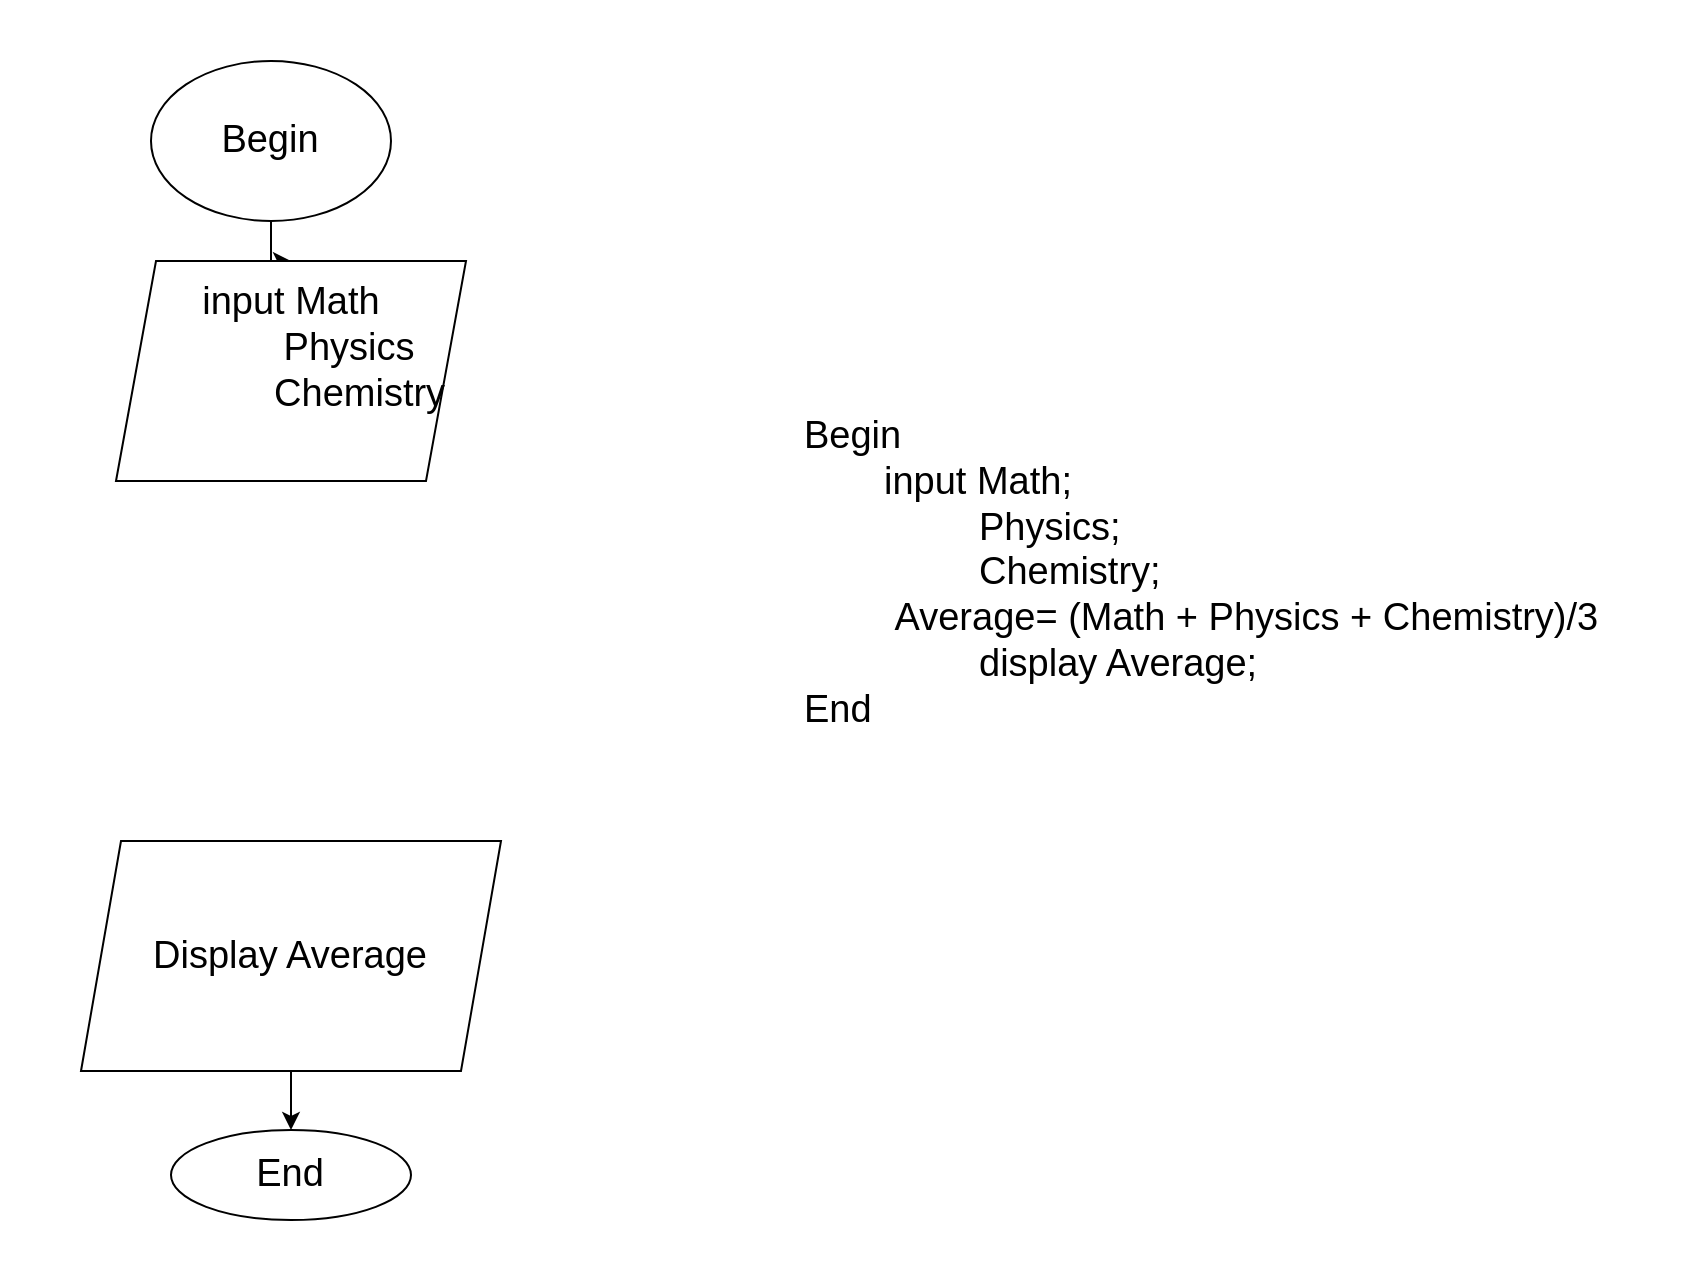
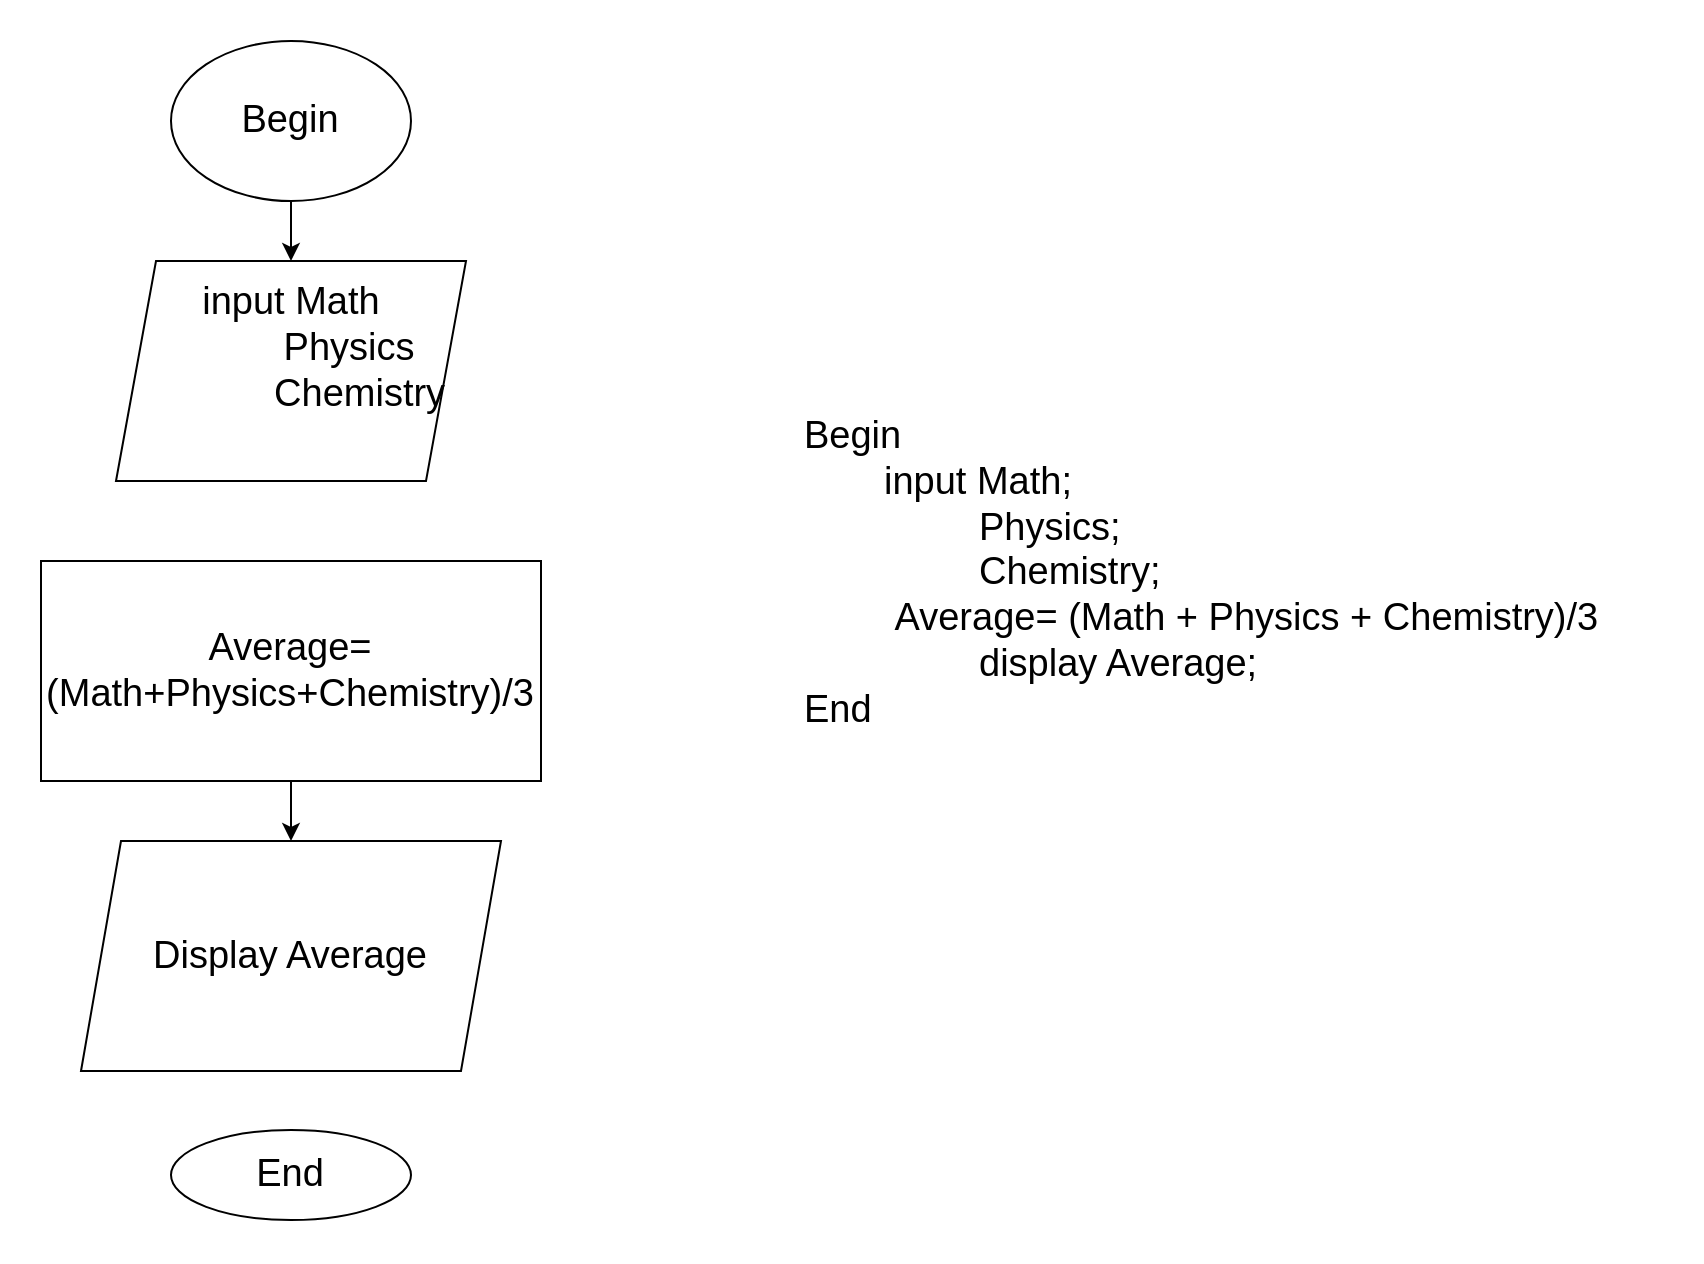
- <mxCell id="4" value="Begin" style="ellipse;whiteSpace=wrap;html=1;fontSize=19;" vertex="1" parent="1"><mxGeometry x="75" y="30" width="120" height="80" as="geometry" /></mxCell>
+ <mxCell id="4" value="Begin" style="ellipse;whiteSpace=wrap;html=1;fontSize=19;" vertex="1" parent="1"><mxGeometry x="85" y="20" width="120" height="80" as="geometry" /></mxCell>
+ <mxCell id="7" value="Average=(Math+Physics+Chemistry)/3" style="whiteSpace=wrap;html=1;fontSize=19;" vertex="1" parent="1"><mxGeometry x="20" y="280" width="250" height="110" as="geometry" /></mxCell>
+ <mxCell id="6" value="" style="edgeStyle=orthogonalEdgeStyle;rounded=0;orthogonalLoop=1;jettySize=auto;html=1;fontSize=19;" edge="1" parent="1" source="7" target="9"><mxGeometry relative="1" as="geometry" /></mxCell>
- <mxCell id="8" value="" style="edgeStyle=orthogonalEdgeStyle;rounded=0;orthogonalLoop=1;jettySize=auto;html=1;fontSize=19;" edge="1" parent="1" source="9" target="10"><mxGeometry relative="1" as="geometry" /></mxCell>
